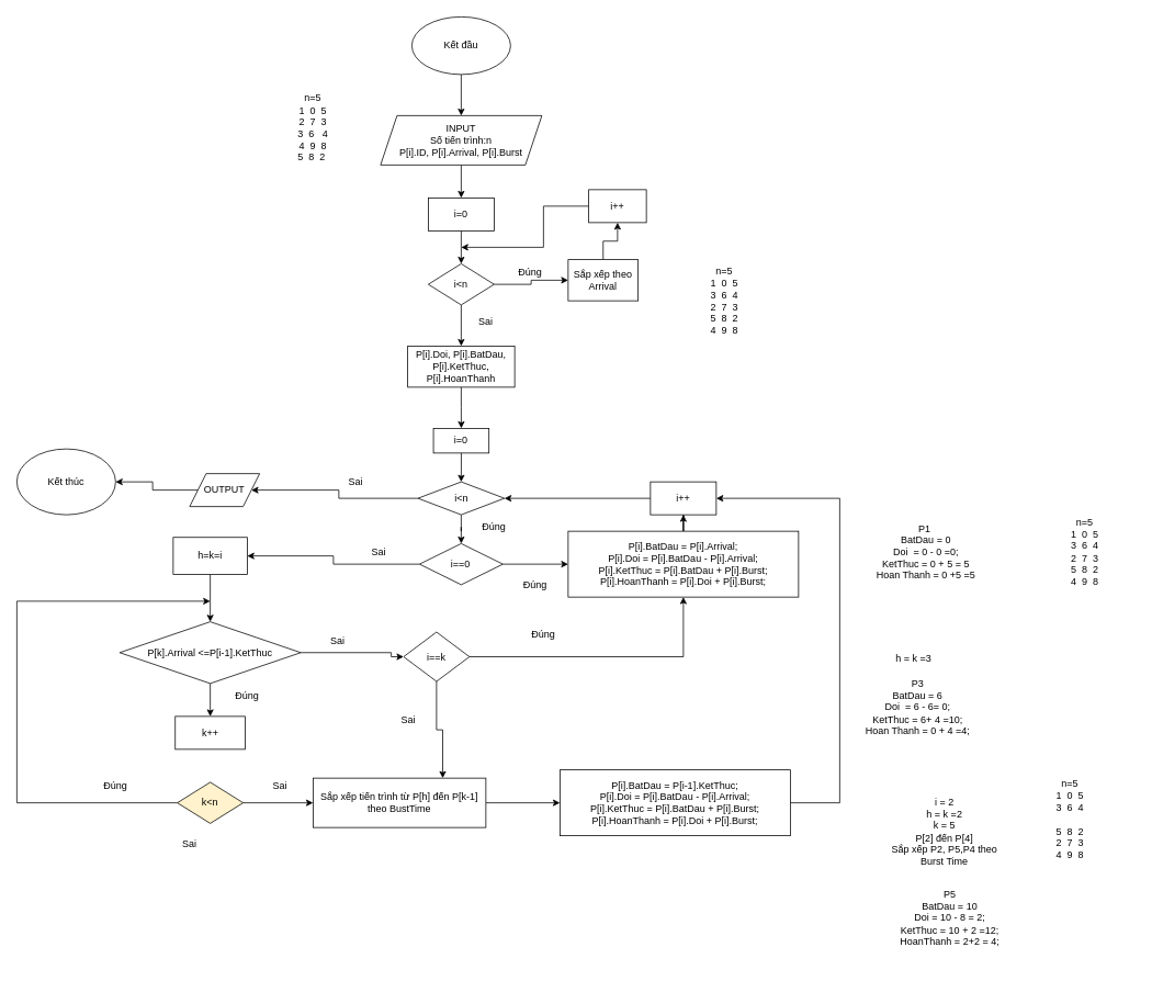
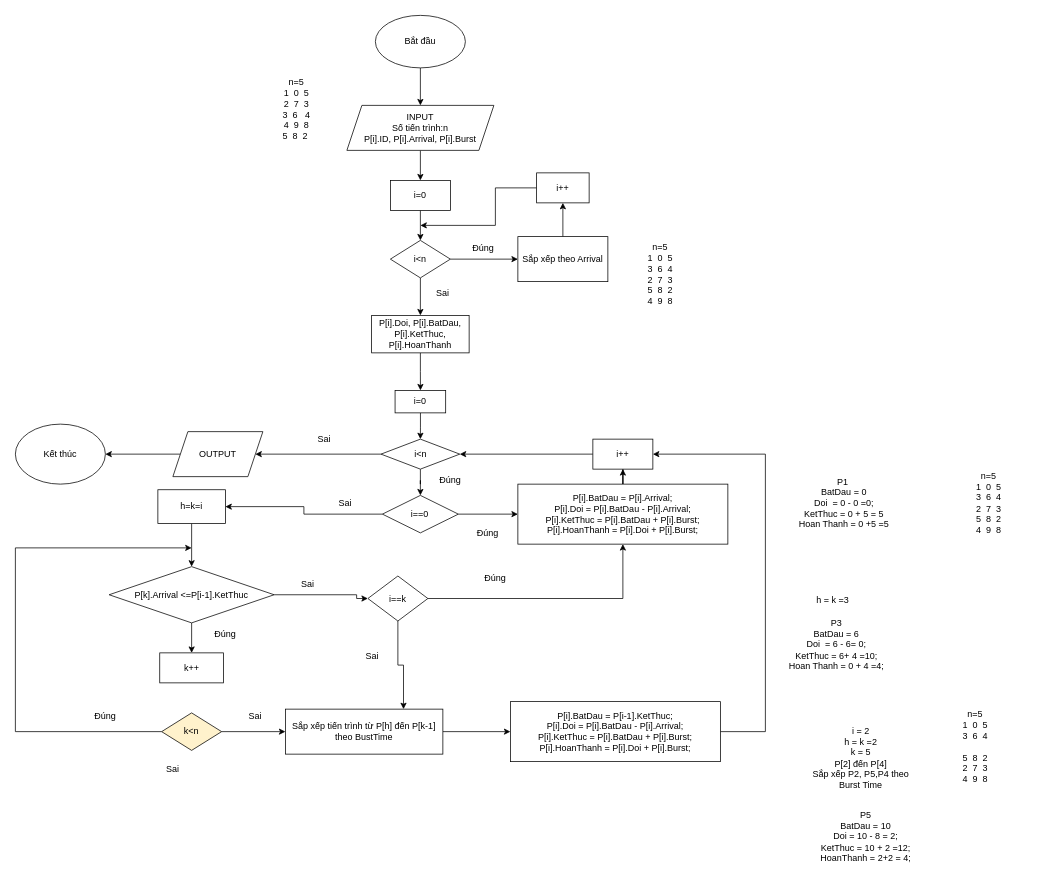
- <mxCell id="3" value="Kết đầu" style="ellipse;whiteSpace=wrap;html=1;" parent="1" vertex="1"><mxGeometry x="500" y="20" width="120" height="70" as="geometry" /></mxCell>
+ <mxCell id="3" value="Bắt đầu" style="ellipse;whiteSpace=wrap;html=1;" parent="1" vertex="1"><mxGeometry x="500" y="20" width="120" height="70" as="geometry" /></mxCell>
- <mxCell id="61" value="n=5&lt;br&gt;1&amp;nbsp; 0&amp;nbsp; 5&lt;br&gt;2&amp;nbsp; 7&amp;nbsp; 3&lt;br&gt;3&amp;nbsp; 6&amp;nbsp; &amp;nbsp;4&lt;br&gt;4&amp;nbsp; 9&amp;nbsp; 8&lt;br&gt;5&amp;nbsp; 8&amp;nbsp; 2&amp;nbsp;" style="text;html=1;strokeColor=none;fillColor=none;align=center;verticalAlign=middle;whiteSpace=wrap;rounded=0;" vertex="1" parent="1"><mxGeometry x="320" y="90" width="120" height="130" as="geometry" /></mxCell>
+ <mxCell id="61" value="n=5&lt;br&gt;1&amp;nbsp; 0&amp;nbsp; 5&lt;br&gt;2&amp;nbsp; 7&amp;nbsp; 3&lt;br&gt;3&amp;nbsp; 6&amp;nbsp; &amp;nbsp;4&lt;br&gt;4&amp;nbsp; 9&amp;nbsp; 8&lt;br&gt;5&amp;nbsp; 8&amp;nbsp; 2&amp;nbsp;" style="text;html=1;strokeColor=none;fillColor=none;align=center;verticalAlign=middle;whiteSpace=wrap;rounded=0;" vertex="1" parent="1"><mxGeometry x="335" y="80" width="120" height="130" as="geometry" /></mxCell>
- <mxCell id="12" value="Sắp xếp theo Arrival" style="rounded=0;whiteSpace=wrap;html=1;" parent="1" vertex="1"><mxGeometry x="690" y="315" width="85" height="50" as="geometry" /></mxCell>
+ <mxCell id="12" value="Sắp xếp theo Arrival" style="rounded=0;whiteSpace=wrap;html=1;" parent="1" vertex="1"><mxGeometry x="690" y="315" width="120" height="60" as="geometry" /></mxCell>
- <mxCell id="34" value="Kết thúc" style="ellipse;whiteSpace=wrap;html=1;" parent="1" vertex="1"><mxGeometry x="20" y="545" width="120" height="80" as="geometry" /></mxCell>
+ <mxCell id="34" value="Kết thúc" style="ellipse;whiteSpace=wrap;html=1;" parent="1" vertex="1"><mxGeometry x="20" y="565" width="120" height="80" as="geometry" /></mxCell>
- <mxCell id="32" value="OUTPUT" style="shape=parallelogram;perimeter=parallelogramPerimeter;whiteSpace=wrap;html=1;fixedSize=1;" parent="1" vertex="1"><mxGeometry x="230" y="575" width="85" height="40" as="geometry" /></mxCell>
+ <mxCell id="32" value="OUTPUT" style="shape=parallelogram;perimeter=parallelogramPerimeter;whiteSpace=wrap;html=1;fixedSize=1;" parent="1" vertex="1"><mxGeometry x="230" y="575" width="120" height="60" as="geometry" /></mxCell>
